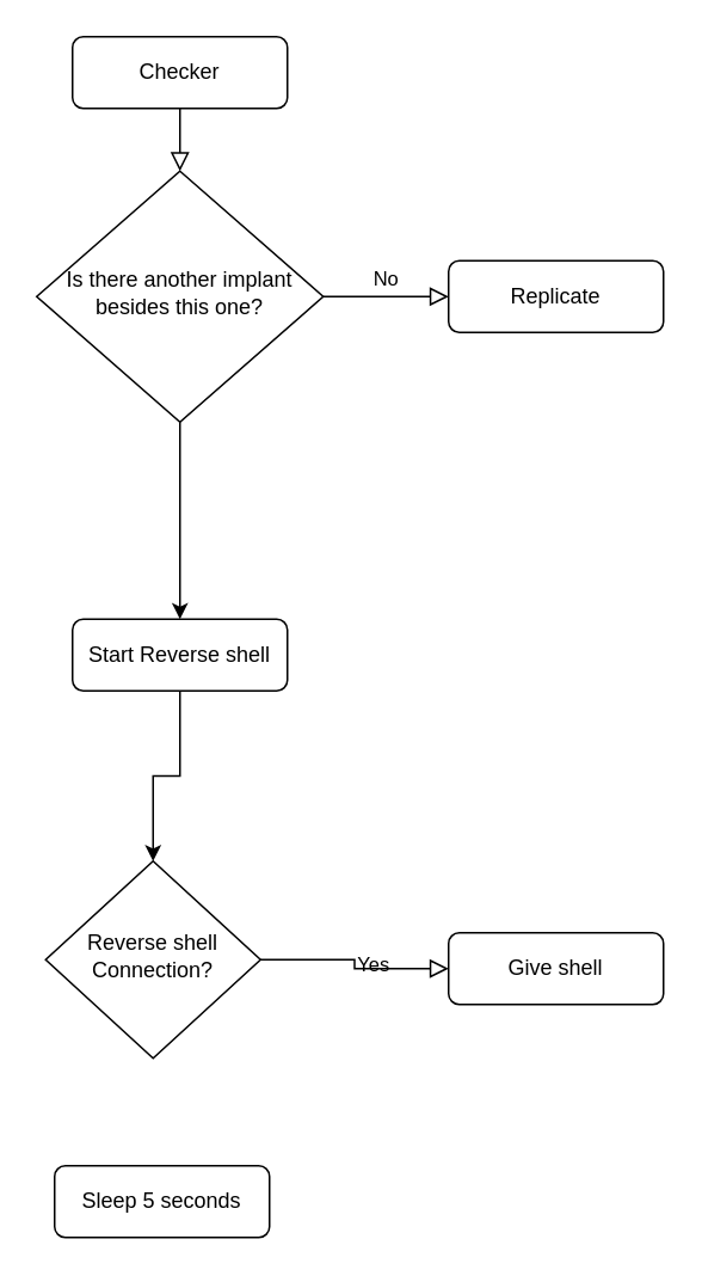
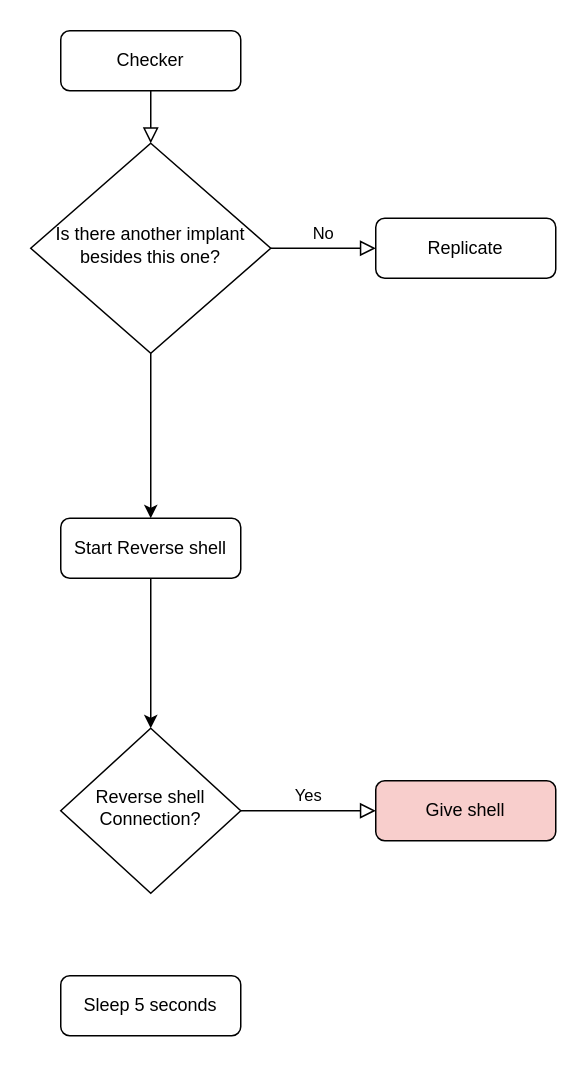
- <mxCell id="9" value="&lt;div&gt;Reverse shell&lt;/div&gt;&lt;div&gt;Connection?&lt;br&gt;&lt;/div&gt;" style="rhombus;whiteSpace=wrap;html=1;shadow=0;fontFamily=Helvetica;fontSize=12;align=center;strokeWidth=1;spacing=6;spacingTop=-4;" parent="1" vertex="1"><mxGeometry x="25" y="480" width="120" height="110" as="geometry" /></mxCell>
+ <mxCell id="9" value="&lt;div&gt;Reverse shell&lt;/div&gt;&lt;div&gt;Connection?&lt;br&gt;&lt;/div&gt;" style="rhombus;whiteSpace=wrap;html=1;shadow=0;fontFamily=Helvetica;fontSize=12;align=center;strokeWidth=1;spacing=6;spacingTop=-4;" parent="1" vertex="1"><mxGeometry x="40" y="485" width="120" height="110" as="geometry" /></mxCell>
- <mxCell id="11" value="Give shell" style="rounded=1;whiteSpace=wrap;html=1;fontSize=12;glass=0;strokeWidth=1;shadow=0;" parent="1" vertex="1"><mxGeometry x="250" y="520" width="120" height="40" as="geometry" /></mxCell>
+ <mxCell id="11" value="Give shell" style="rounded=1;whiteSpace=wrap;html=1;fontSize=12;glass=0;strokeWidth=1;shadow=0;fillColor=#f8cecc;" parent="1" vertex="1"><mxGeometry x="250" y="520" width="120" height="40" as="geometry" /></mxCell>
- <mxCell id="10" value="Sleep 5 seconds" style="rounded=1;whiteSpace=wrap;html=1;fontSize=12;glass=0;strokeWidth=1;shadow=0;" parent="1" vertex="1"><mxGeometry x="30" y="650" width="120" height="40" as="geometry" /></mxCell>
+ <mxCell id="10" value="Sleep 5 seconds" style="rounded=1;whiteSpace=wrap;html=1;fontSize=12;glass=0;strokeWidth=1;shadow=0;" parent="1" vertex="1"><mxGeometry x="40" y="650" width="120" height="40" as="geometry" /></mxCell>
